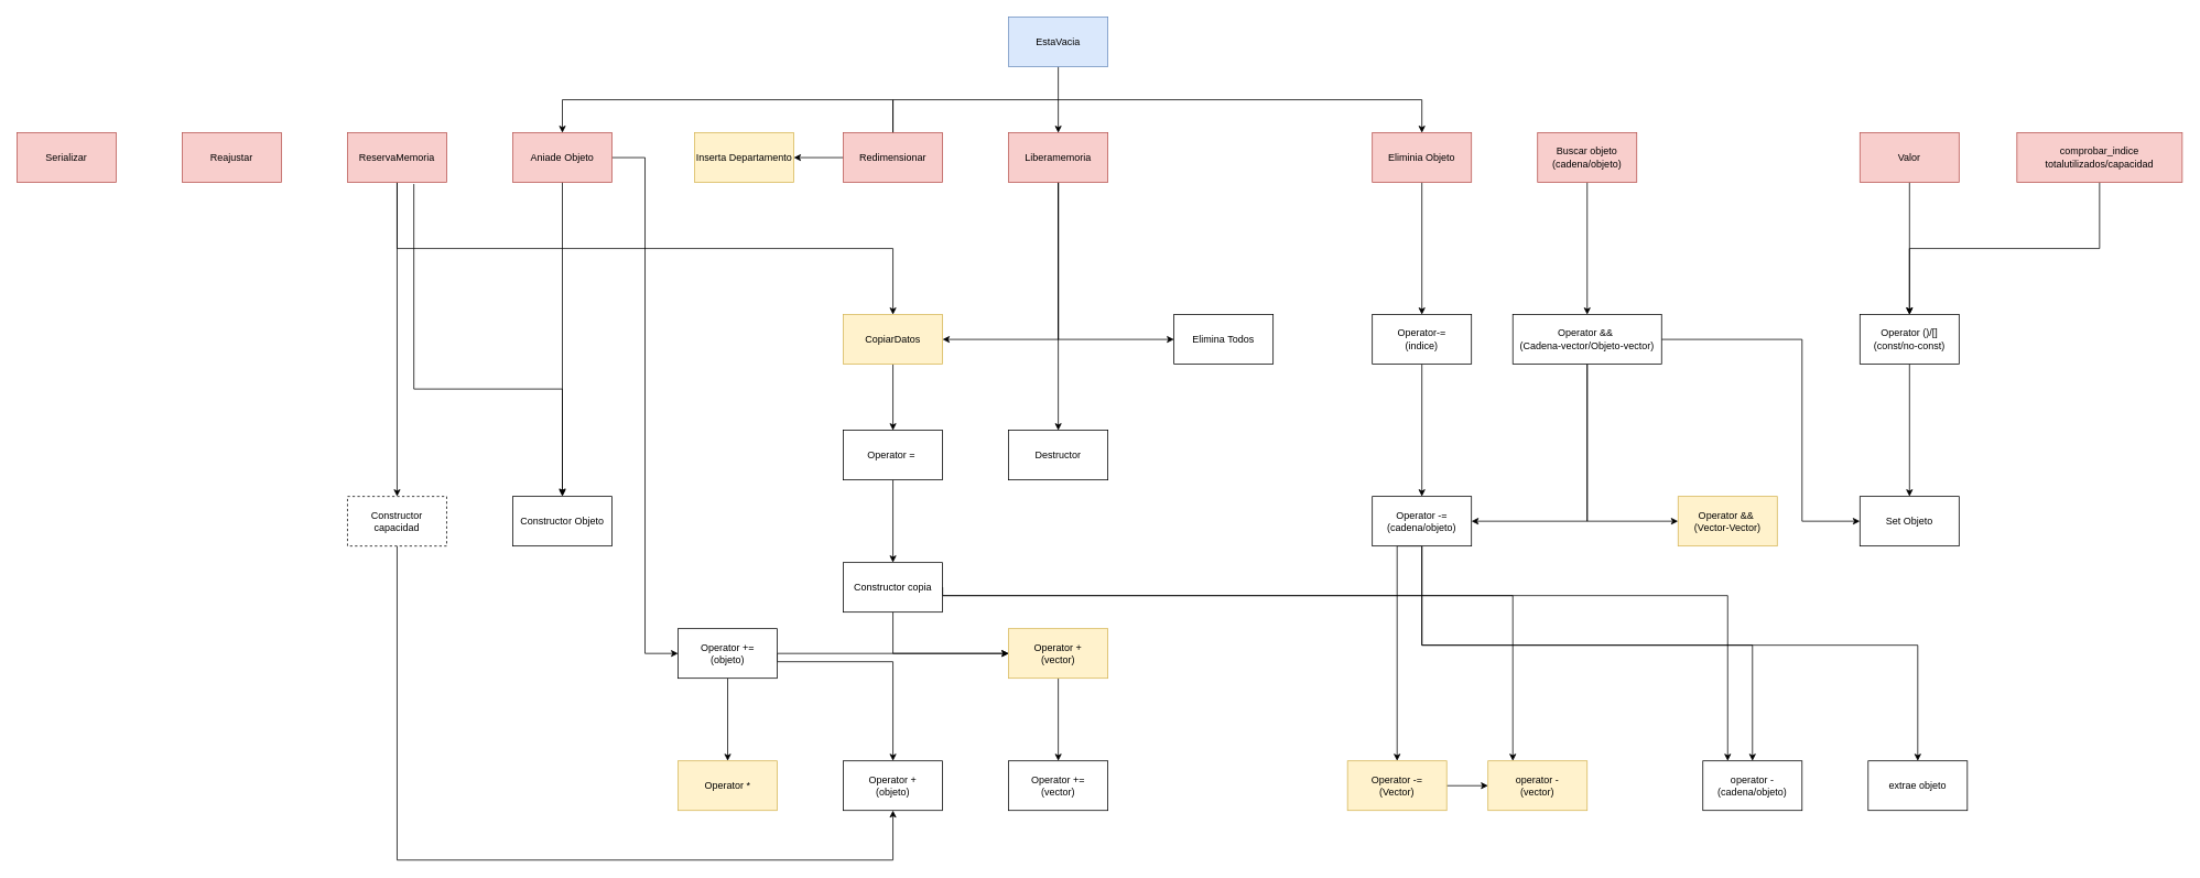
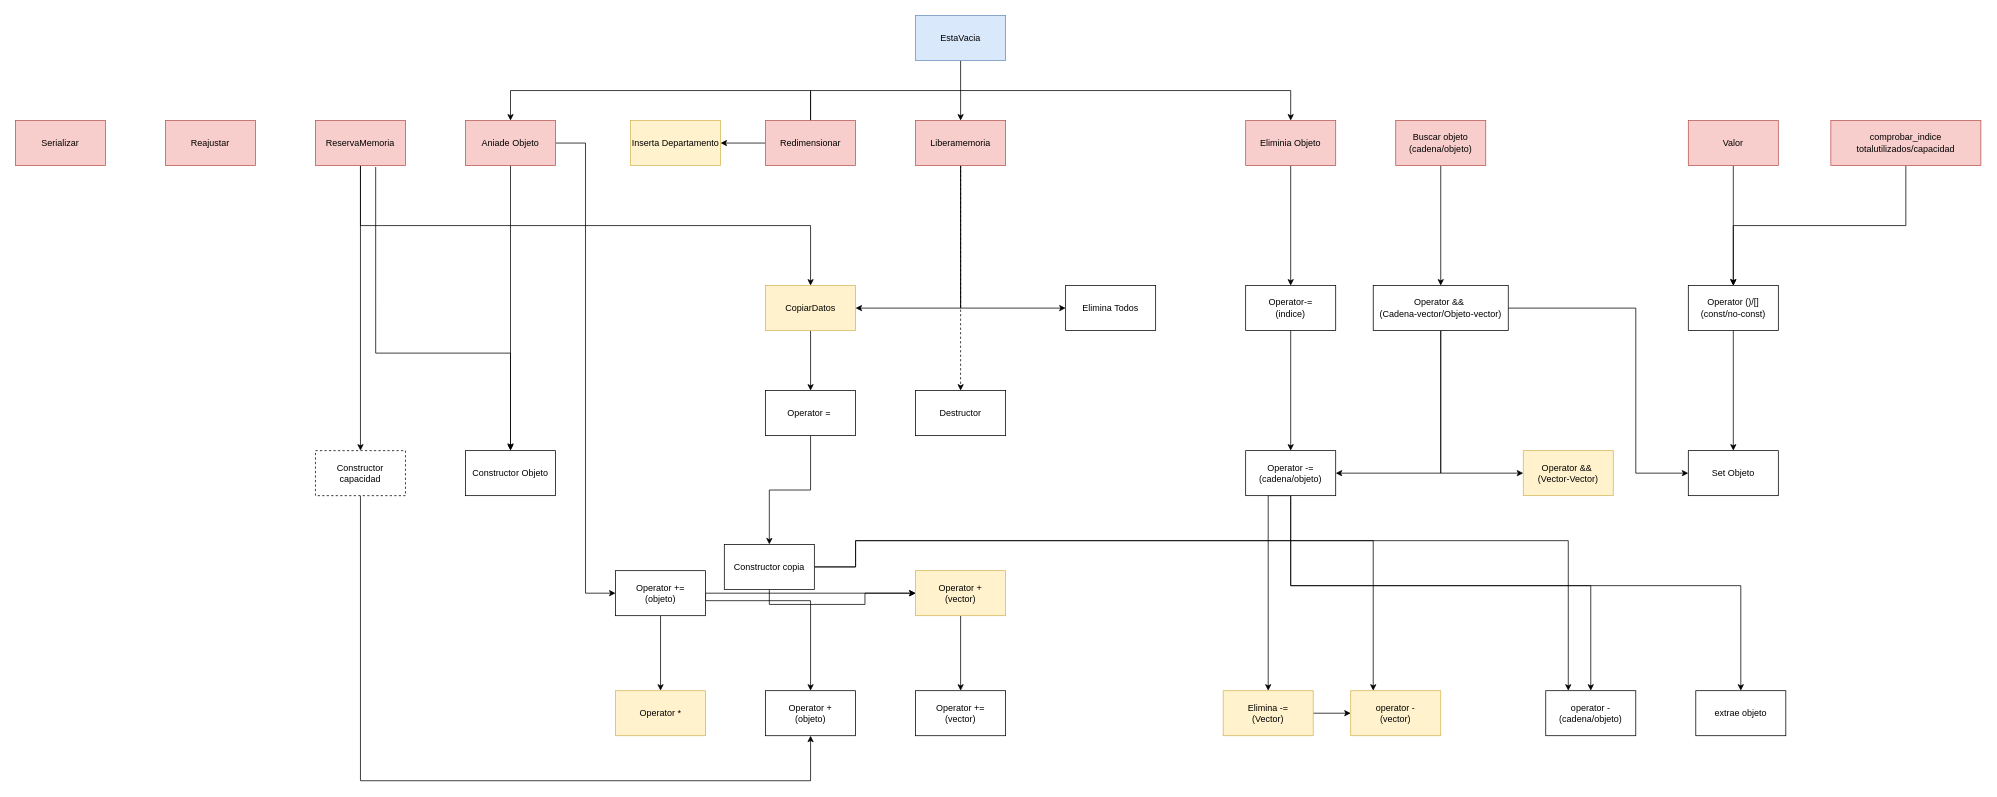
- <mxCell id="11" style="edgeStyle=orthogonalEdgeStyle;rounded=0;orthogonalLoop=1;jettySize=auto;html=1;entryX=0.5;entryY=0;entryDx=0;entryDy=0;" edge="1" parent="1" source="14" target="54"><mxGeometry relative="1" as="geometry" /></mxCell>
+ <mxCell id="11" style="edgeStyle=orthogonalEdgeStyle;rounded=0;orthogonalLoop=1;jettySize=auto;html=1;entryX=0.5;entryY=0;entryDx=0;entryDy=0;dashed=1;" edge="1" parent="1" source="14" target="54"><mxGeometry relative="1" as="geometry" /></mxCell>
- <mxCell id="59" value="Constructor copia" style="rounded=0;whiteSpace=wrap;html=1;" parent="1" vertex="1"><mxGeometry x="1020" y="680" width="120" height="60" as="geometry" /></mxCell>
+ <mxCell id="59" value="Constructor copia" style="rounded=0;whiteSpace=wrap;html=1;" parent="1" vertex="1"><mxGeometry x="965" y="725" width="120" height="60" as="geometry" /></mxCell>
- <mxCell id="66" value="Operator -=&lt;br&gt;(Vector)" style="rounded=0;whiteSpace=wrap;html=1;fillColor=#fff2cc;strokeColor=#d6b656;" parent="1" vertex="1"><mxGeometry x="1630" y="920" width="120" height="60" as="geometry" /></mxCell>
+ <mxCell id="66" value="Elimina -=&lt;br&gt;(Vector)" style="rounded=0;whiteSpace=wrap;html=1;fillColor=#fff2cc;strokeColor=#d6b656;" parent="1" vertex="1"><mxGeometry x="1630" y="920" width="120" height="60" as="geometry" /></mxCell>
